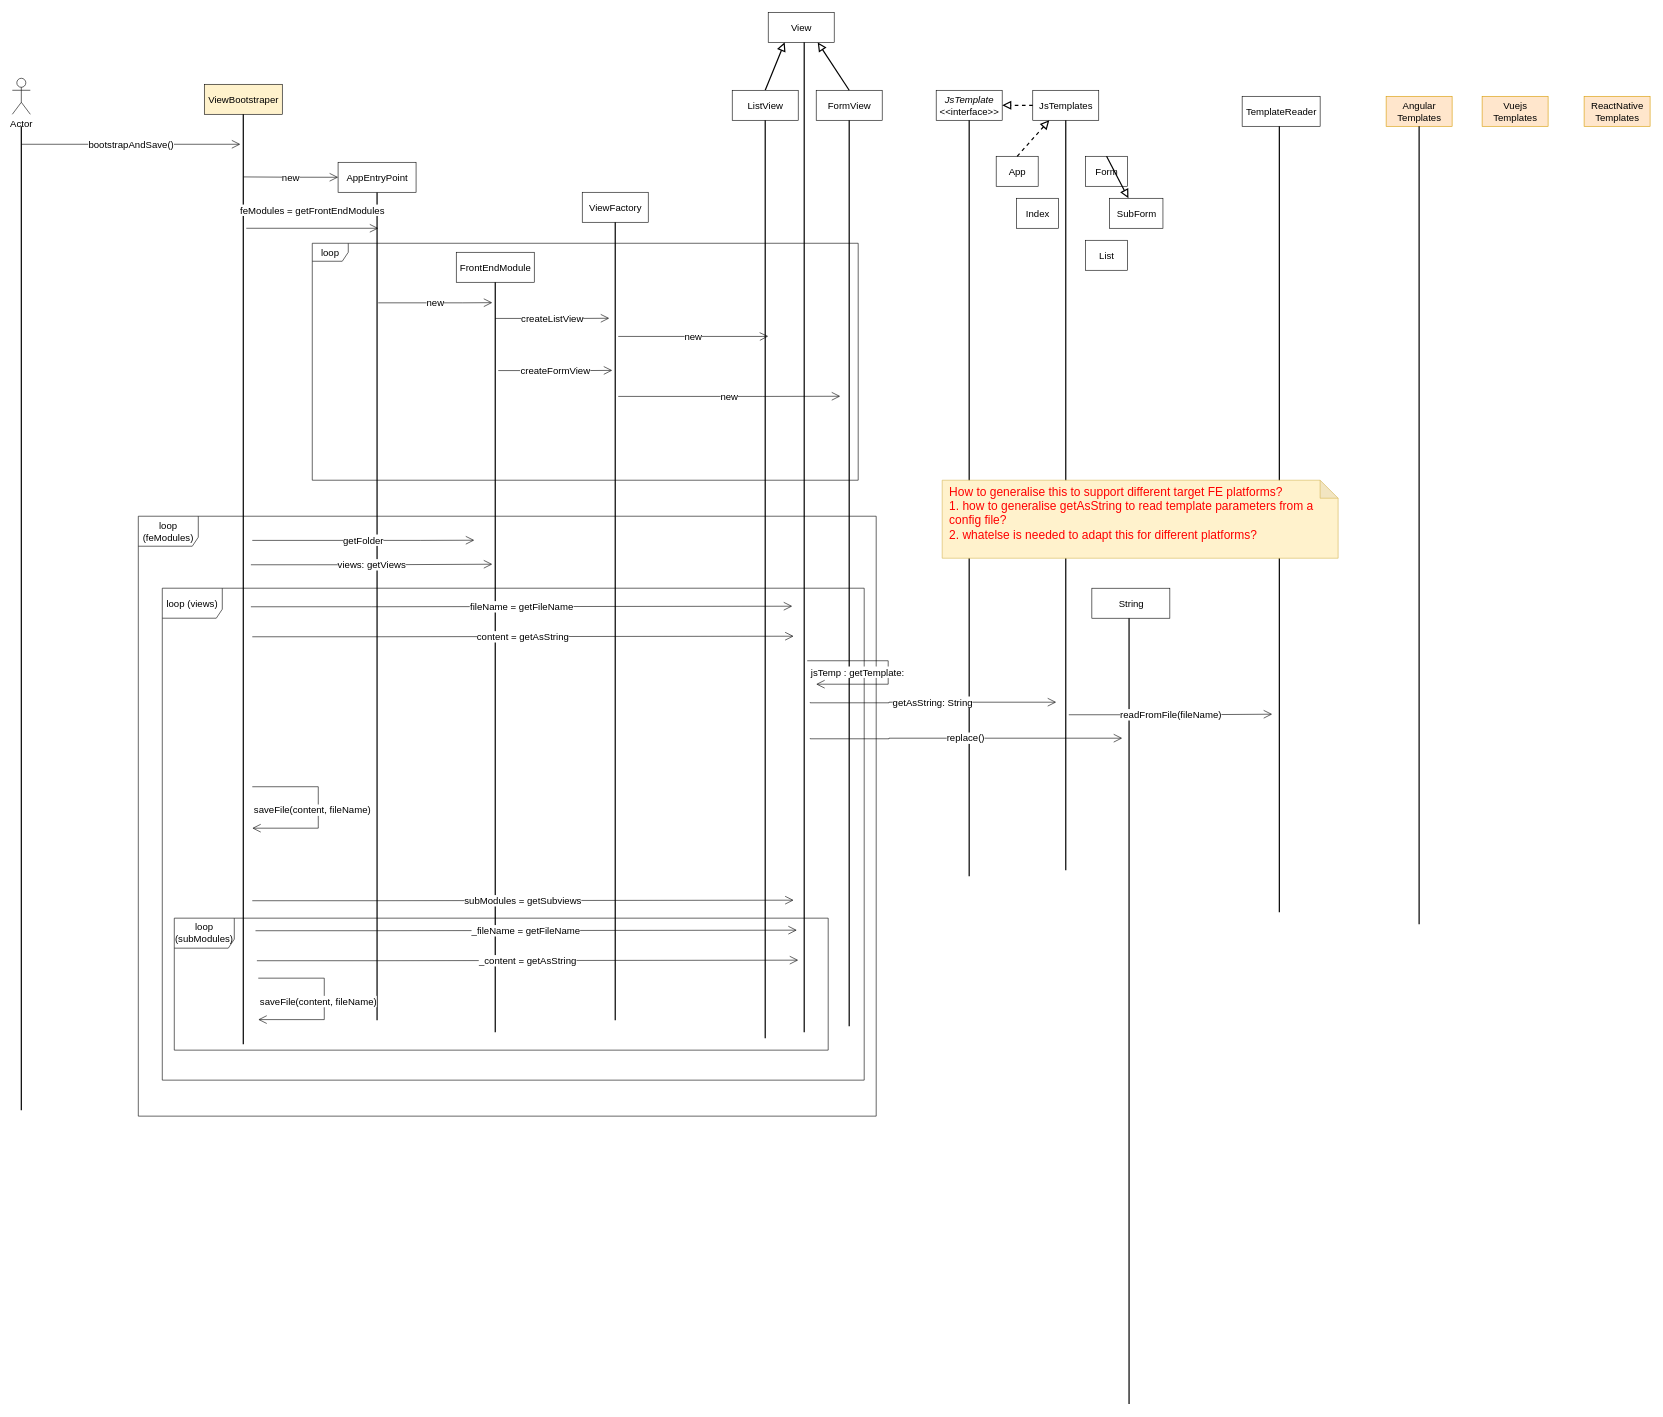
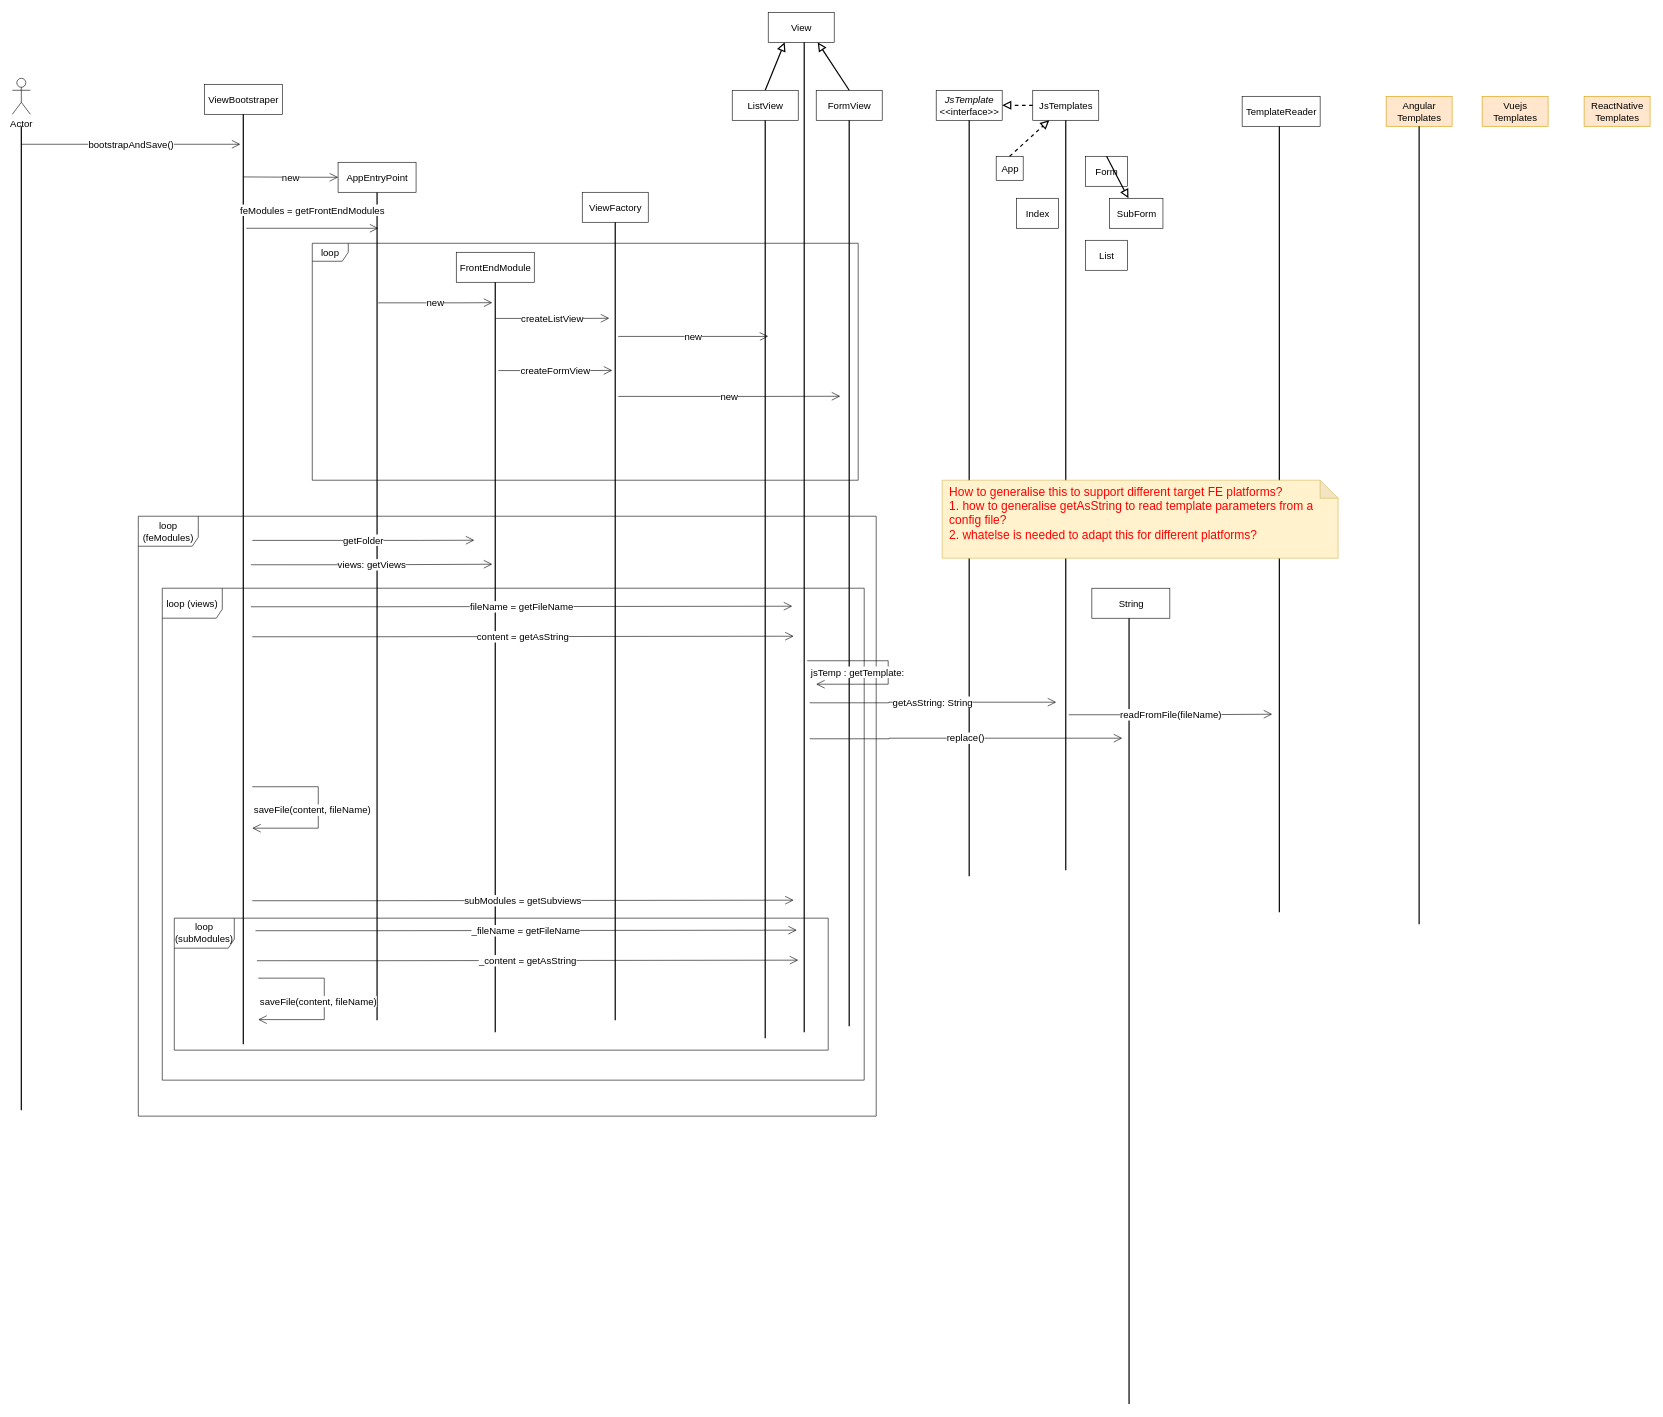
- <mxCell id="15" value="ViewBootstraper" style="html=1;fontSize=16;fillColor=#fff2cc;" vertex="1" parent="1"><mxGeometry x="340" y="140" width="130" height="50" as="geometry" /></mxCell>
+ <mxCell id="15" value="ViewBootstraper" style="html=1;fontSize=16;" vertex="1" parent="1"><mxGeometry x="340" y="140" width="130" height="50" as="geometry" /></mxCell>
- <mxCell id="49" value="&lt;span style=&quot;font-style: normal&quot;&gt;&lt;span&gt;App&lt;/span&gt;&lt;br&gt;&lt;/span&gt;" style="html=1;fontSize=16;fontStyle=2" vertex="1" parent="1"><mxGeometry x="1660" y="260" width="70" height="50" as="geometry" /></mxCell>
+ <mxCell id="49" value="&lt;span style=&quot;font-style: normal&quot;&gt;&lt;span&gt;App&lt;/span&gt;&lt;br&gt;&lt;/span&gt;" style="html=1;fontSize=16;fontStyle=2" vertex="1" parent="1"><mxGeometry x="1660" y="260" width="45" height="40" as="geometry" /></mxCell>
